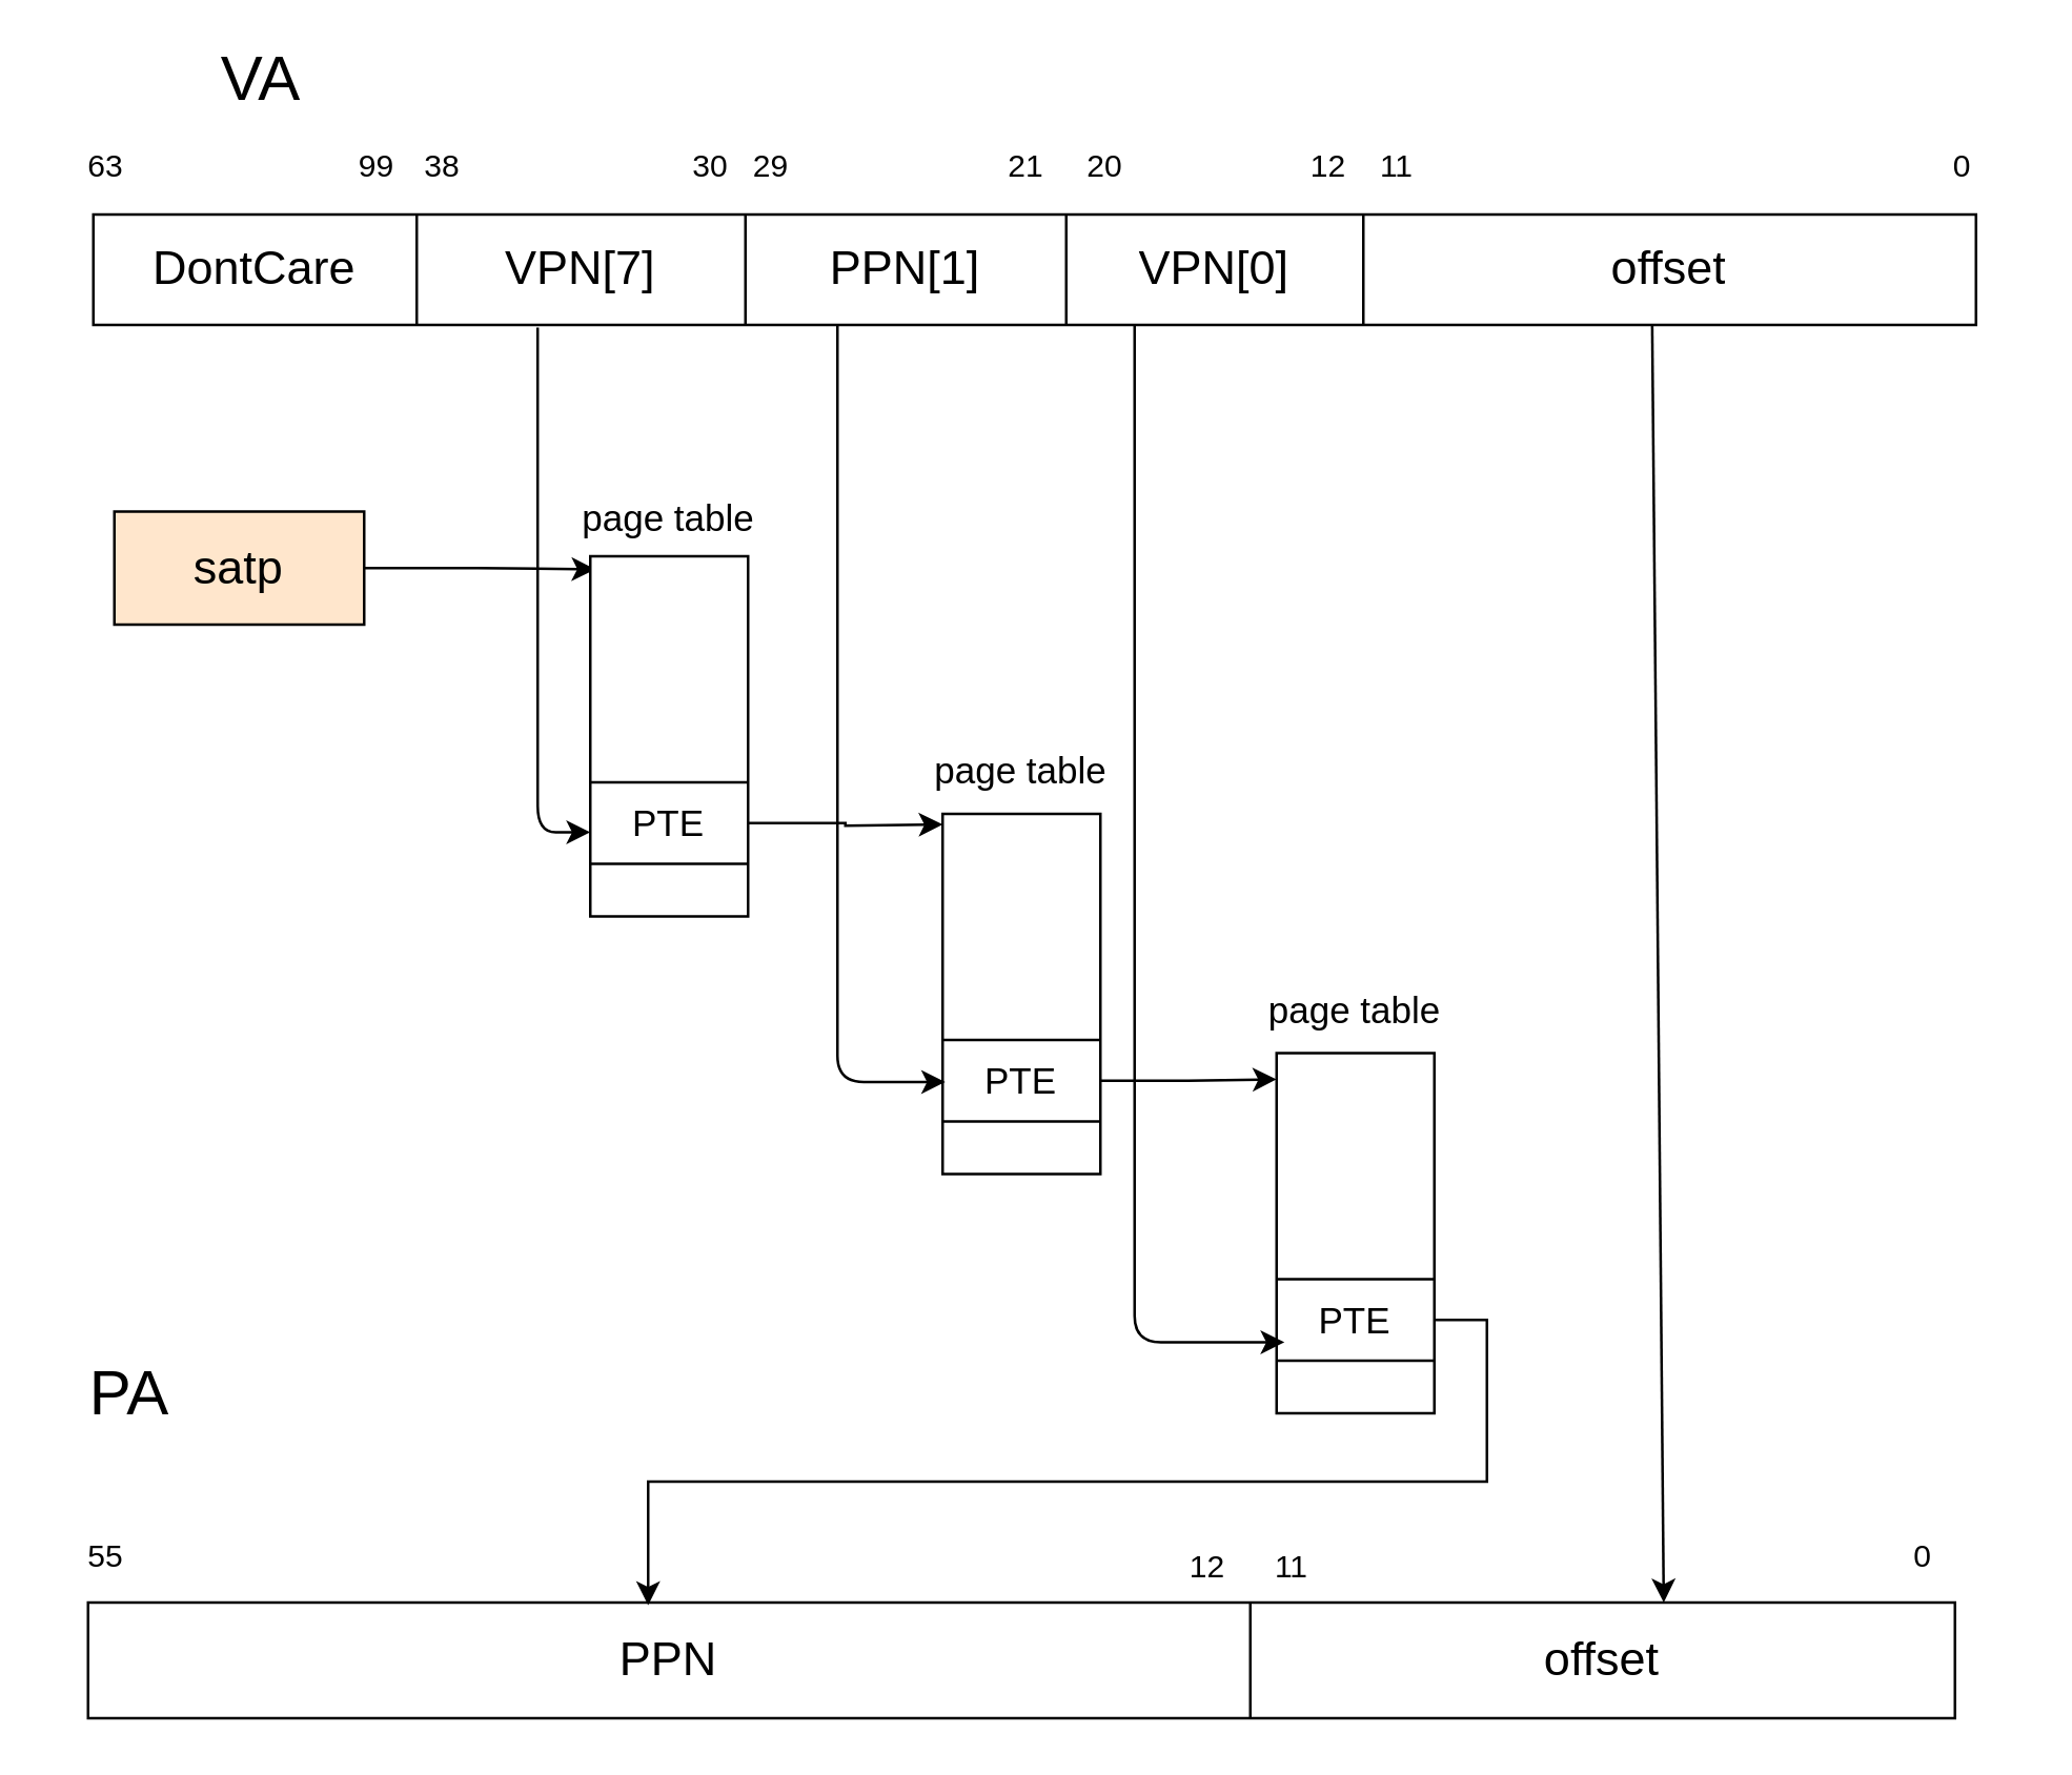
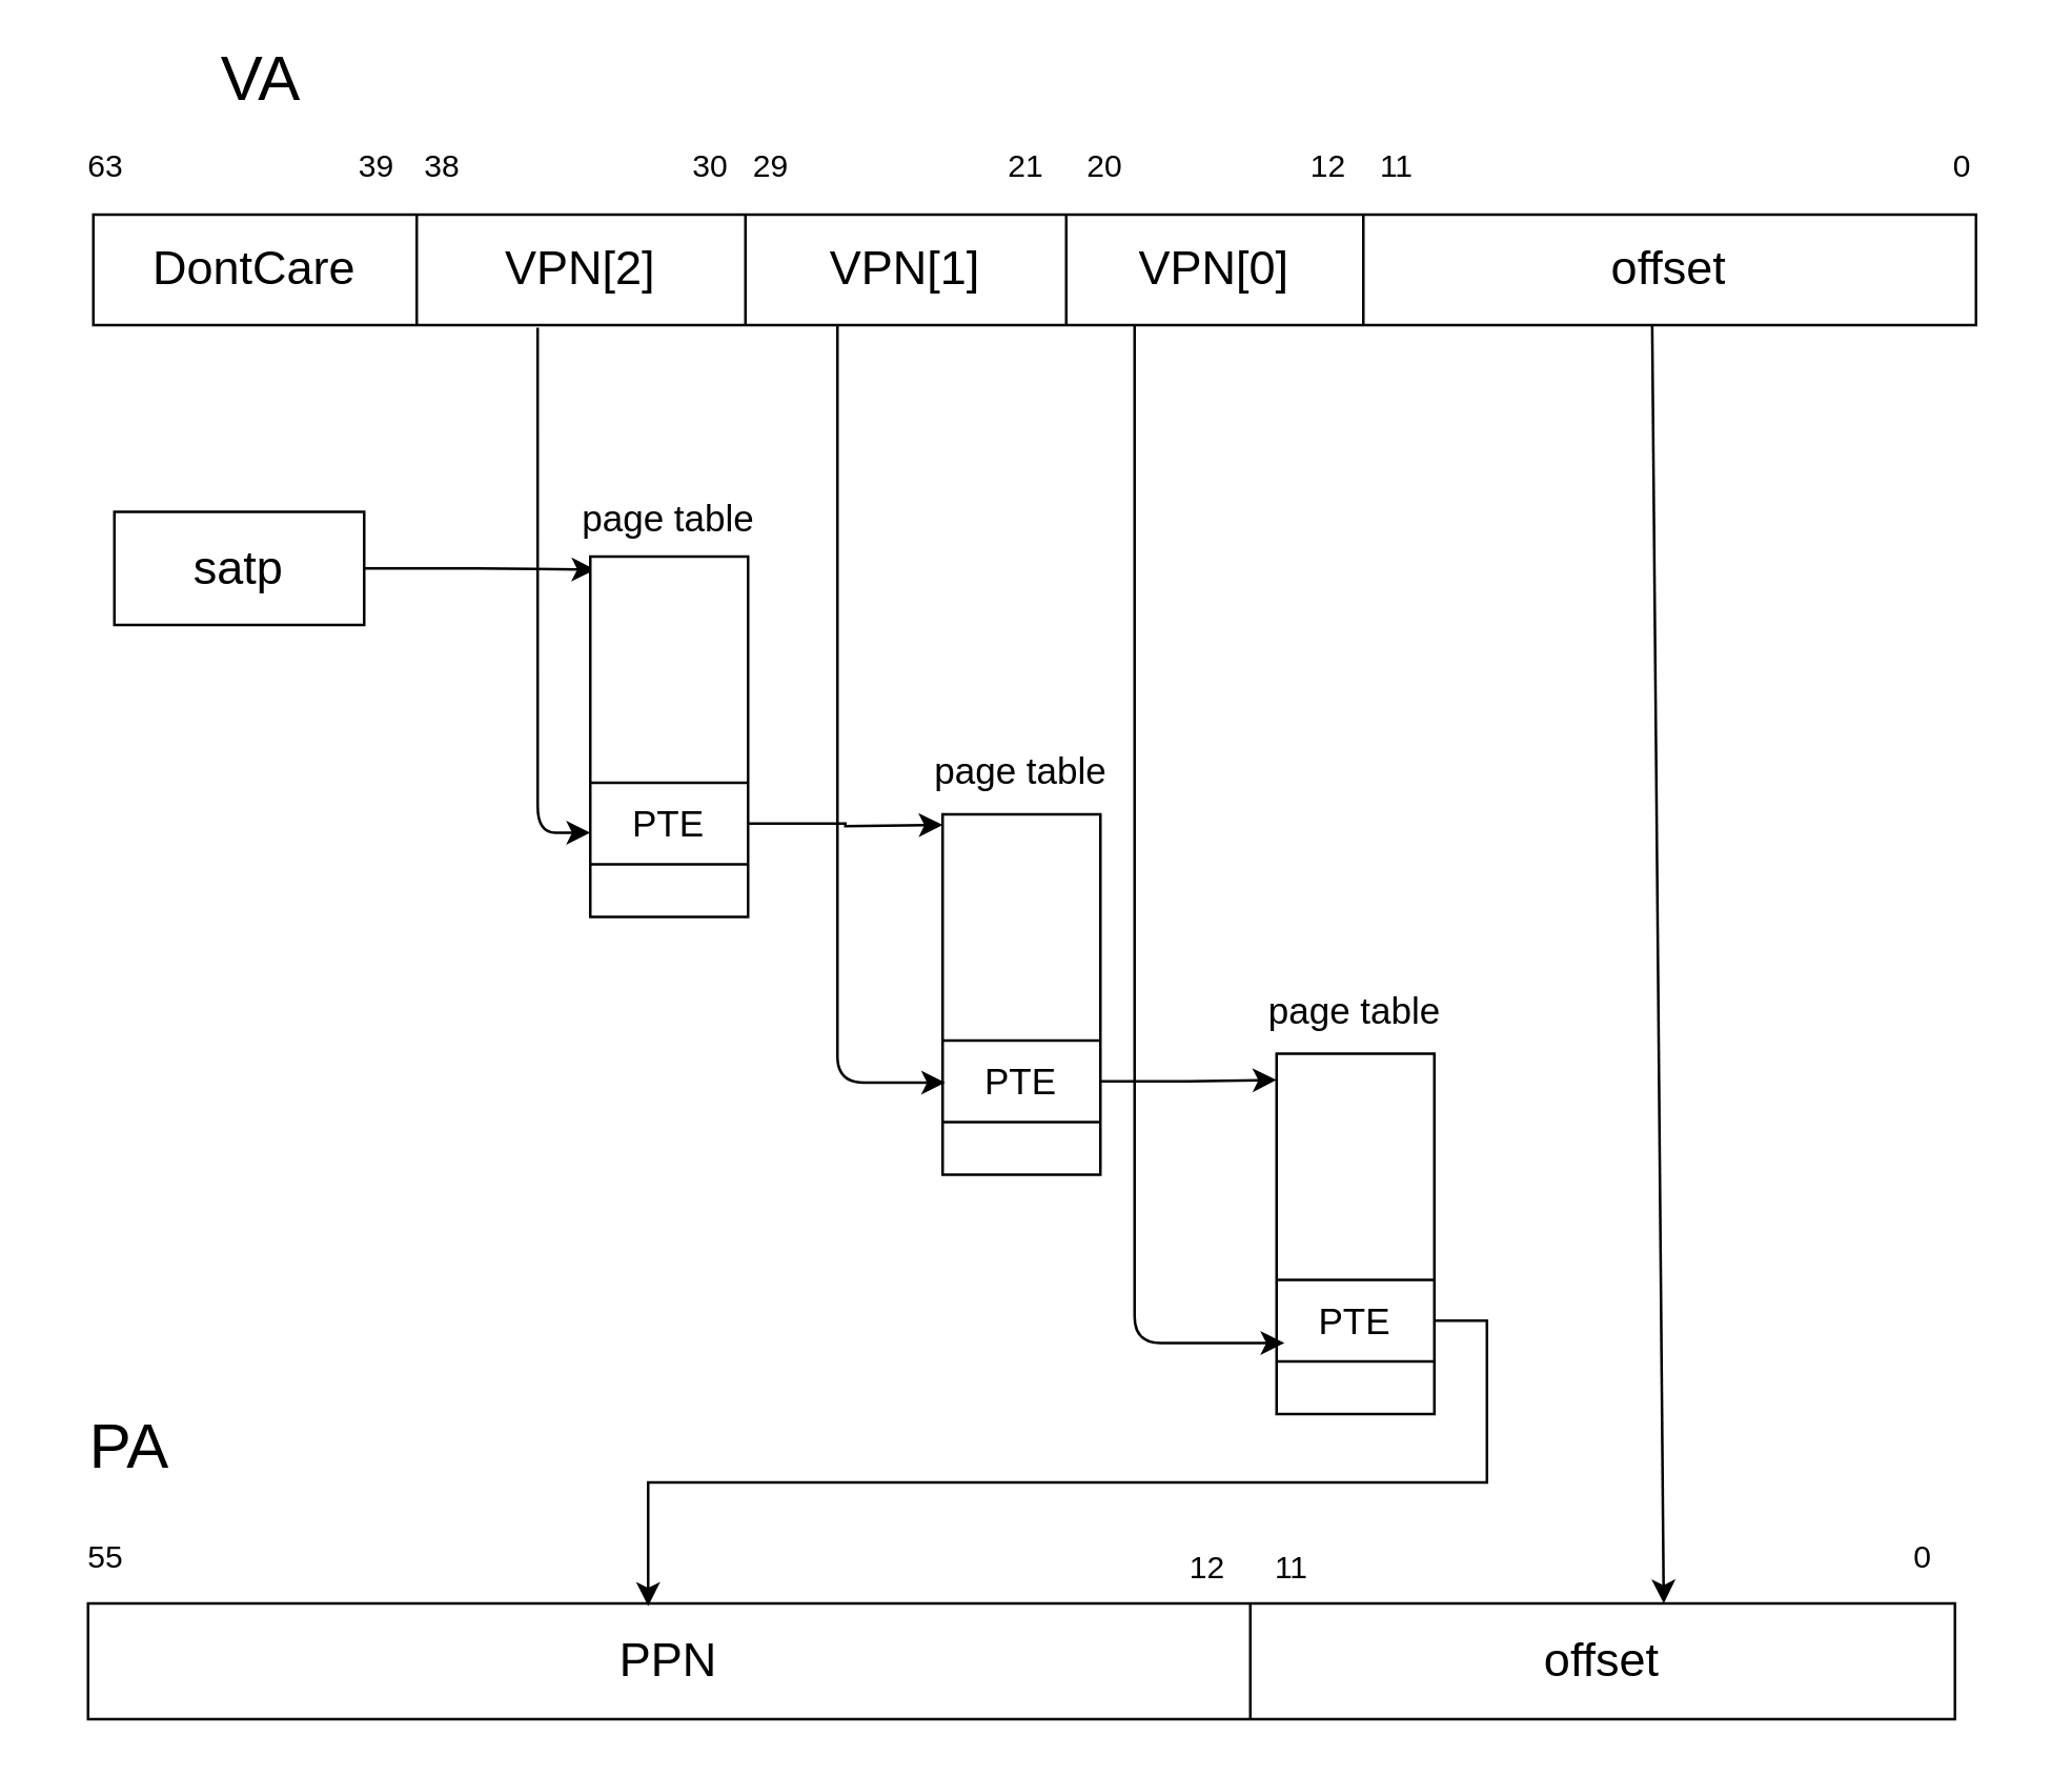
- <mxCell id="56" value="99" style="text;html=1;strokeColor=none;fillColor=none;align=center;verticalAlign=middle;whiteSpace=wrap;rounded=0;" vertex="1" parent="1"><mxGeometry x="123" y="53" width="40" height="20" as="geometry" /></mxCell>
+ <mxCell id="56" value="39" style="text;html=1;strokeColor=none;fillColor=none;align=center;verticalAlign=middle;whiteSpace=wrap;rounded=0;" vertex="1" parent="1"><mxGeometry x="123" y="53" width="40" height="20" as="geometry" /></mxCell>
- <mxCell id="5" value="&lt;span&gt;&lt;font style=&quot;font-size: 18px&quot;&gt;VPN[7]&lt;/font&gt;&lt;/span&gt;" style="shape=partialRectangle;html=1;whiteSpace=wrap;connectable=0;overflow=hidden;fillColor=none;top=0;left=0;bottom=0;right=0;" vertex="1" parent="3"><mxGeometry x="123" width="125" height="42" as="geometry" /></mxCell>
+ <mxCell id="5" value="&lt;span&gt;&lt;font style=&quot;font-size: 18px&quot;&gt;VPN[2]&lt;/font&gt;&lt;/span&gt;" style="shape=partialRectangle;html=1;whiteSpace=wrap;connectable=0;overflow=hidden;fillColor=none;top=0;left=0;bottom=0;right=0;" vertex="1" parent="3"><mxGeometry x="123" width="125" height="42" as="geometry" /></mxCell>
- <mxCell id="6" value="&lt;span&gt;&lt;font style=&quot;font-size: 18px&quot;&gt;PPN[1]&lt;/font&gt;&lt;/span&gt;" style="shape=partialRectangle;html=1;whiteSpace=wrap;connectable=0;overflow=hidden;fillColor=none;top=0;left=0;bottom=0;right=0;" vertex="1" parent="3"><mxGeometry x="248" width="122" height="42" as="geometry" /></mxCell>
+ <mxCell id="6" value="&lt;span&gt;&lt;font style=&quot;font-size: 18px&quot;&gt;VPN[1]&lt;/font&gt;&lt;/span&gt;" style="shape=partialRectangle;html=1;whiteSpace=wrap;connectable=0;overflow=hidden;fillColor=none;top=0;left=0;bottom=0;right=0;" vertex="1" parent="3"><mxGeometry x="248" width="122" height="42" as="geometry" /></mxCell>
- <mxCell id="10" value="&lt;font style=&quot;font-size: 18px&quot;&gt;satp&lt;/font&gt;" style="rounded=0;whiteSpace=wrap;html=1;fillColor=#ffe6cc;" vertex="1" parent="1"><mxGeometry x="43" y="194" width="95" height="43" as="geometry" /></mxCell>
+ <mxCell id="10" value="&lt;font style=&quot;font-size: 18px&quot;&gt;satp&lt;/font&gt;" style="rounded=0;whiteSpace=wrap;html=1;" vertex="1" parent="1"><mxGeometry x="43" y="194" width="95" height="43" as="geometry" /></mxCell>
- <mxCell id="44" value="&lt;font style=&quot;font-size: 24px&quot;&gt;PA&lt;/font&gt;" style="text;html=1;strokeColor=none;fillColor=none;align=center;verticalAlign=middle;whiteSpace=wrap;rounded=0;" vertex="1" parent="1"><mxGeometry x="29" y="520" width="40" height="20" as="geometry" /></mxCell>
+ <mxCell id="44" value="&lt;font style=&quot;font-size: 24px&quot;&gt;PA&lt;/font&gt;" style="text;html=1;strokeColor=none;fillColor=none;align=center;verticalAlign=middle;whiteSpace=wrap;rounded=0;" vertex="1" parent="1"><mxGeometry x="29" y="540" width="40" height="20" as="geometry" /></mxCell>
